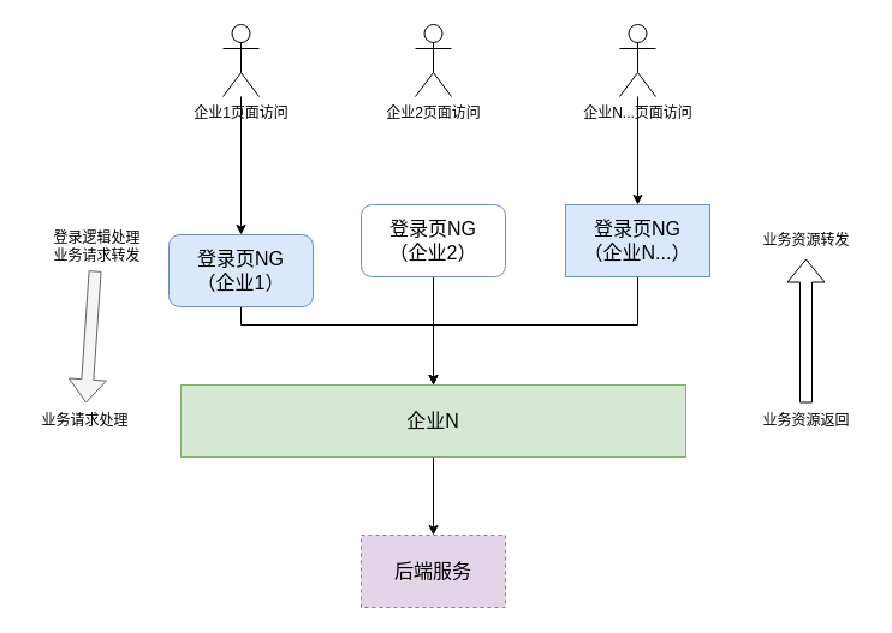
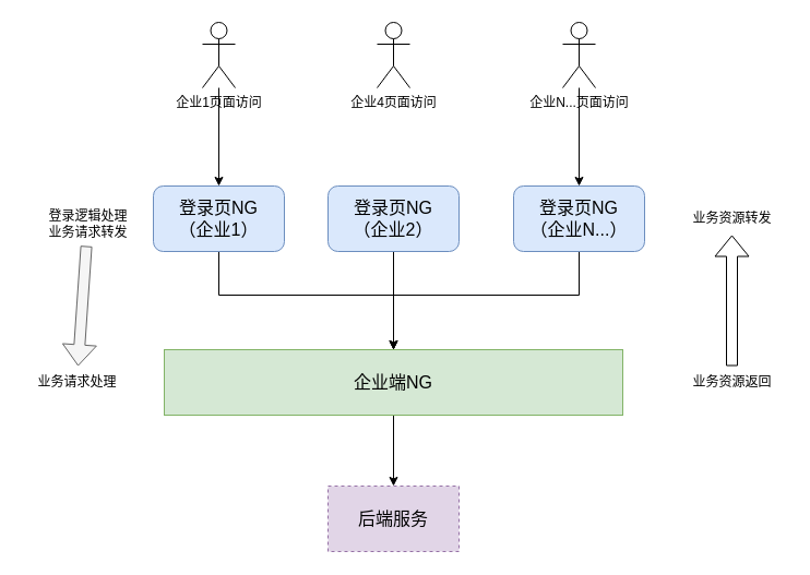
- <mxCell id="10" value="企业2页面访问" style="shape=umlActor;verticalLabelPosition=bottom;verticalAlign=top;html=1;outlineConnect=0;" vertex="1" parent="1"><mxGeometry x="345" y="20" width="30" height="60" as="geometry" /></mxCell>
+ <mxCell id="10" value="企业4页面访问" style="shape=umlActor;verticalLabelPosition=bottom;verticalAlign=top;html=1;outlineConnect=0;" vertex="1" parent="1"><mxGeometry x="345" y="20" width="30" height="60" as="geometry" /></mxCell>
- <mxCell id="3" value="登录页NG&lt;br style=&quot;font-size: 16px;&quot;&gt;（企业2）" style="rounded=1;whiteSpace=wrap;html=1;fillColor=#ffffff;strokeColor=#6c8ebf;fontSize=16;" vertex="1" parent="1"><mxGeometry x="300" y="170" width="120" height="60" as="geometry" /></mxCell>
+ <mxCell id="3" value="登录页NG&lt;br style=&quot;font-size: 16px;&quot;&gt;（企业2）" style="rounded=1;whiteSpace=wrap;html=1;fillColor=#dae8fc;strokeColor=#6c8ebf;fontSize=16;" vertex="1" parent="1"><mxGeometry x="300" y="170" width="120" height="60" as="geometry" /></mxCell>
- <mxCell id="7" value="登录页NG&lt;br style=&quot;font-size: 16px;&quot;&gt;（企业N...）" style="whiteSpace=wrap;html=1;fillColor=#dae8fc;strokeColor=#6c8ebf;fontSize=16;rounded=0;" vertex="1" parent="1"><mxGeometry x="470" y="170" width="120" height="60" as="geometry" /></mxCell>
+ <mxCell id="7" value="登录页NG&lt;br style=&quot;font-size: 16px;&quot;&gt;（企业N...）" style="rounded=1;whiteSpace=wrap;html=1;fillColor=#dae8fc;strokeColor=#6c8ebf;fontSize=16;" vertex="1" parent="1"><mxGeometry x="470" y="170" width="120" height="60" as="geometry" /></mxCell>
- <mxCell id="5" value="登录页NG&lt;br style=&quot;font-size: 16px;&quot;&gt;（企业1）" style="rounded=1;whiteSpace=wrap;html=1;fillColor=#dae8fc;strokeColor=#6c8ebf;fontSize=16;" vertex="1" parent="1"><mxGeometry x="140" y="195" width="120" height="60" as="geometry" /></mxCell>
+ <mxCell id="5" value="登录页NG&lt;br style=&quot;font-size: 16px;&quot;&gt;（企业1）" style="rounded=1;whiteSpace=wrap;html=1;fillColor=#dae8fc;strokeColor=#6c8ebf;fontSize=16;" vertex="1" parent="1"><mxGeometry x="140" y="170" width="120" height="60" as="geometry" /></mxCell>
- <mxCell id="9" value="企业N" style="rounded=0;whiteSpace=wrap;html=1;fillColor=#d5e8d4;strokeColor=#82b366;fontSize=16;" vertex="1" parent="1"><mxGeometry x="150" y="320" width="420" height="60" as="geometry" /></mxCell>
+ <mxCell id="9" value="企业端NG" style="rounded=0;whiteSpace=wrap;html=1;fillColor=#d5e8d4;strokeColor=#82b366;fontSize=16;" vertex="1" parent="1"><mxGeometry x="150" y="320" width="420" height="60" as="geometry" /></mxCell>
